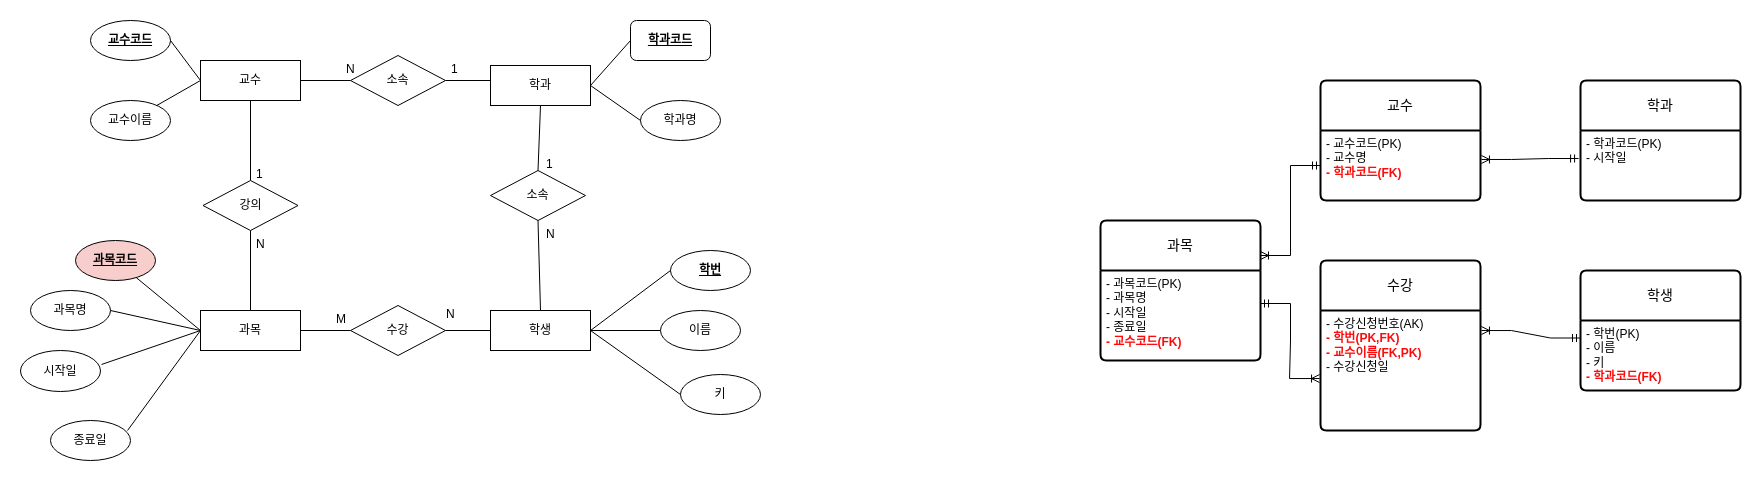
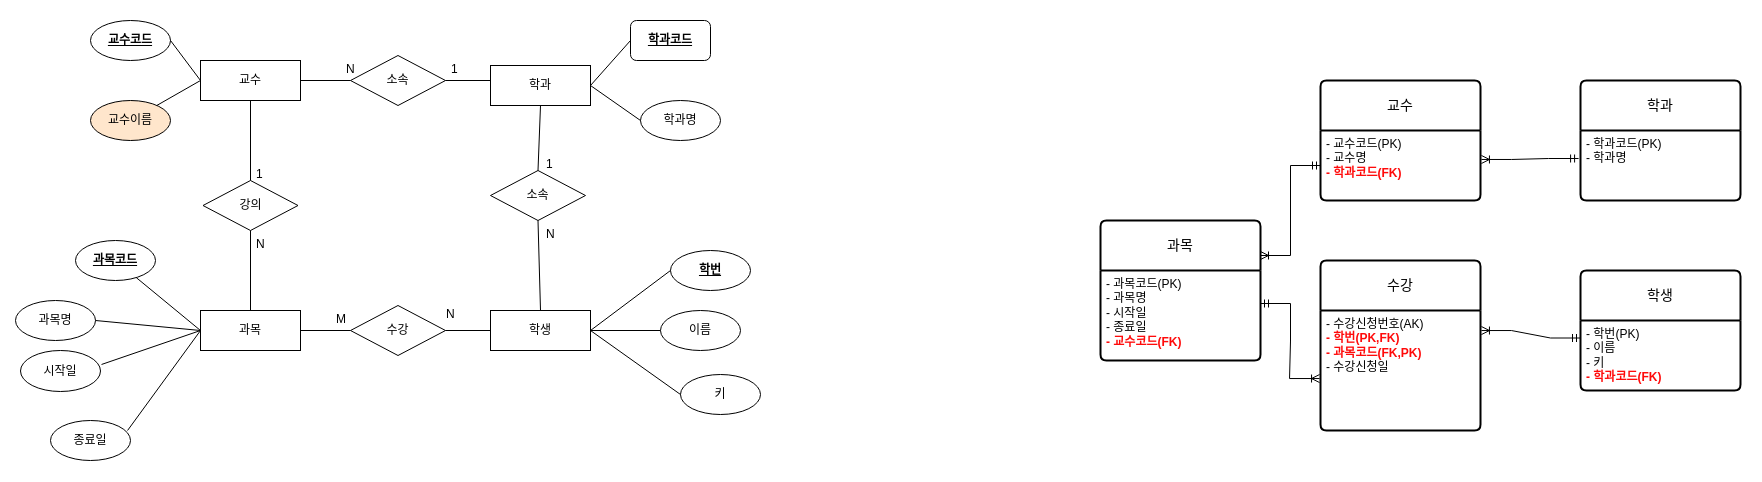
- <mxCell id="6" value="교수이름" style="ellipse;whiteSpace=wrap;html=1;" vertex="1" parent="1"><mxGeometry x="90" y="100" width="80" height="40" as="geometry" /></mxCell>
+ <mxCell id="6" value="교수이름" style="ellipse;whiteSpace=wrap;html=1;fillColor=#ffe6cc;" vertex="1" parent="1"><mxGeometry x="90" y="100" width="80" height="40" as="geometry" /></mxCell>
- <mxCell id="55" value="- 학과코드(PK)&lt;br&gt;- 시작일" style="align=left;strokeColor=none;fillColor=none;spacingLeft=4;fontSize=12;verticalAlign=top;resizable=0;rotatable=0;part=1;html=1;" vertex="1" parent="54"><mxGeometry y="50" width="160" height="70" as="geometry" /></mxCell>
+ <mxCell id="55" value="- 학과코드(PK)&lt;br&gt;- 학과명" style="align=left;strokeColor=none;fillColor=none;spacingLeft=4;fontSize=12;verticalAlign=top;resizable=0;rotatable=0;part=1;html=1;" vertex="1" parent="54"><mxGeometry y="50" width="160" height="70" as="geometry" /></mxCell>
- <mxCell id="7" value="&lt;b&gt;&lt;u&gt;과목코드&lt;/u&gt;&lt;/b&gt;" style="ellipse;whiteSpace=wrap;html=1;fillColor=#f8cecc;" vertex="1" parent="1"><mxGeometry x="75" y="240" width="80" height="40" as="geometry" /></mxCell>
+ <mxCell id="7" value="&lt;b&gt;&lt;u&gt;과목코드&lt;/u&gt;&lt;/b&gt;" style="ellipse;whiteSpace=wrap;html=1;" vertex="1" parent="1"><mxGeometry x="75" y="240" width="80" height="40" as="geometry" /></mxCell>
- <mxCell id="10" value="과목명" style="ellipse;whiteSpace=wrap;html=1;" vertex="1" parent="1"><mxGeometry x="30" y="290" width="80" height="40" as="geometry" /></mxCell>
+ <mxCell id="10" value="과목명" style="ellipse;whiteSpace=wrap;html=1;" vertex="1" parent="1"><mxGeometry x="15" y="300" width="80" height="40" as="geometry" /></mxCell>
- <mxCell id="49" value="- 수강신청번호(AK)&lt;br&gt;&lt;font color=&quot;#ff0a0a&quot;&gt;&lt;b&gt;- 학번(PK,FK)&lt;br&gt;- 교수이름(FK,PK)&lt;/b&gt;&lt;/font&gt;&lt;br&gt;- 수강신청일" style="align=left;strokeColor=none;fillColor=none;spacingLeft=4;fontSize=12;verticalAlign=top;resizable=0;rotatable=0;part=1;html=1;" vertex="1" parent="48"><mxGeometry y="50" width="160" height="120" as="geometry" /></mxCell>
+ <mxCell id="49" value="- 수강신청번호(AK)&lt;br&gt;&lt;font color=&quot;#ff0a0a&quot;&gt;&lt;b&gt;- 학번(PK,FK)&lt;br&gt;- 과목코드(FK,PK)&lt;/b&gt;&lt;/font&gt;&lt;br&gt;- 수강신청일" style="align=left;strokeColor=none;fillColor=none;spacingLeft=4;fontSize=12;verticalAlign=top;resizable=0;rotatable=0;part=1;html=1;" vertex="1" parent="48"><mxGeometry y="50" width="160" height="120" as="geometry" /></mxCell>
